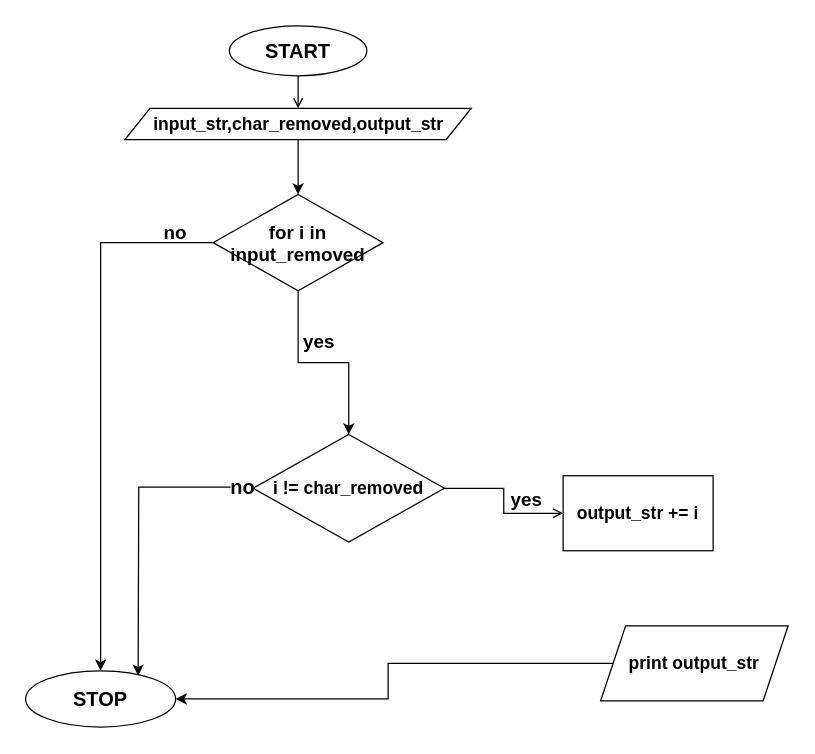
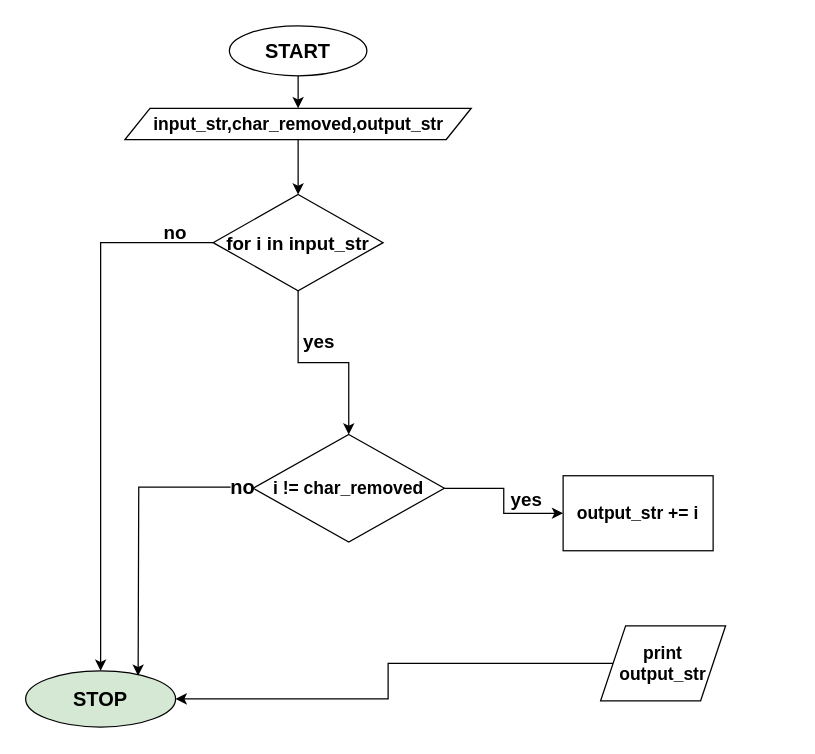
- <mxCell id="2" style="edgeStyle=orthogonalEdgeStyle;rounded=0;orthogonalLoop=1;jettySize=auto;html=1;endArrow=open;" edge="1" parent="1" source="3" target="8"><mxGeometry relative="1" as="geometry" /></mxCell>
+ <mxCell id="2" style="edgeStyle=orthogonalEdgeStyle;rounded=0;orthogonalLoop=1;jettySize=auto;html=1;" edge="1" parent="1" source="3" target="8"><mxGeometry relative="1" as="geometry" /></mxCell>
- <mxCell id="6" value="&lt;font style=&quot;font-size: 15px;&quot;&gt;&lt;span&gt;for i in input_removed&lt;/span&gt;&lt;/font&gt;" style="rhombus;whiteSpace=wrap;html=1;fontStyle=1" parent="1" vertex="1"><mxGeometry x="170" y="155" width="136" height="77" as="geometry" /></mxCell>
+ <mxCell id="6" value="&lt;font style=&quot;font-size: 15px;&quot;&gt;&lt;span&gt;for i in input_str&lt;/span&gt;&lt;/font&gt;" style="rhombus;whiteSpace=wrap;html=1;fontStyle=1" parent="1" vertex="1"><mxGeometry x="170" y="155" width="136" height="77" as="geometry" /></mxCell>
- <mxCell id="9" style="edgeStyle=orthogonalEdgeStyle;rounded=0;orthogonalLoop=1;jettySize=auto;html=1;fontSize=11;fontStyle=1;endArrow=open;" parent="1" source="10" target="17" edge="1"><mxGeometry relative="1" as="geometry"><mxPoint x="510" y="410" as="targetPoint" /></mxGeometry></mxCell>
+ <mxCell id="9" style="edgeStyle=orthogonalEdgeStyle;rounded=0;orthogonalLoop=1;jettySize=auto;html=1;fontSize=11;fontStyle=1" parent="1" source="10" target="17" edge="1"><mxGeometry relative="1" as="geometry"><mxPoint x="510" y="410" as="targetPoint" /></mxGeometry></mxCell>
- <mxCell id="19" value="&lt;b&gt;&lt;font style=&quot;font-size: 14px;&quot;&gt;print output_str&lt;/font&gt;&lt;/b&gt;" style="shape=parallelogram;perimeter=parallelogramPerimeter;whiteSpace=wrap;html=1;fixedSize=1;rounded=0;fontSize=14;" vertex="1" parent="1"><mxGeometry x="480" y="500" width="150" height="60" as="geometry" /></mxCell>
+ <mxCell id="19" value="&lt;b&gt;&lt;font style=&quot;font-size: 14px;&quot;&gt;print output_str&lt;/font&gt;&lt;/b&gt;" style="shape=parallelogram;perimeter=parallelogramPerimeter;whiteSpace=wrap;html=1;fixedSize=1;rounded=0;fontSize=14;" vertex="1" parent="1"><mxGeometry x="480" y="500" width="100" height="60" as="geometry" /></mxCell>
- <mxCell id="15" value="&lt;font style=&quot;font-size: 16px;&quot;&gt;STOP&lt;/font&gt;" style="ellipse;whiteSpace=wrap;html=1;fontSize=7;fontStyle=1" parent="1" vertex="1"><mxGeometry x="20" y="536" width="120" height="45" as="geometry" /></mxCell>
+ <mxCell id="15" value="&lt;font style=&quot;font-size: 16px;&quot;&gt;STOP&lt;/font&gt;" style="ellipse;whiteSpace=wrap;html=1;fontSize=7;fontStyle=1;fillColor=#d5e8d4;" parent="1" vertex="1"><mxGeometry x="20" y="536" width="120" height="45" as="geometry" /></mxCell>
